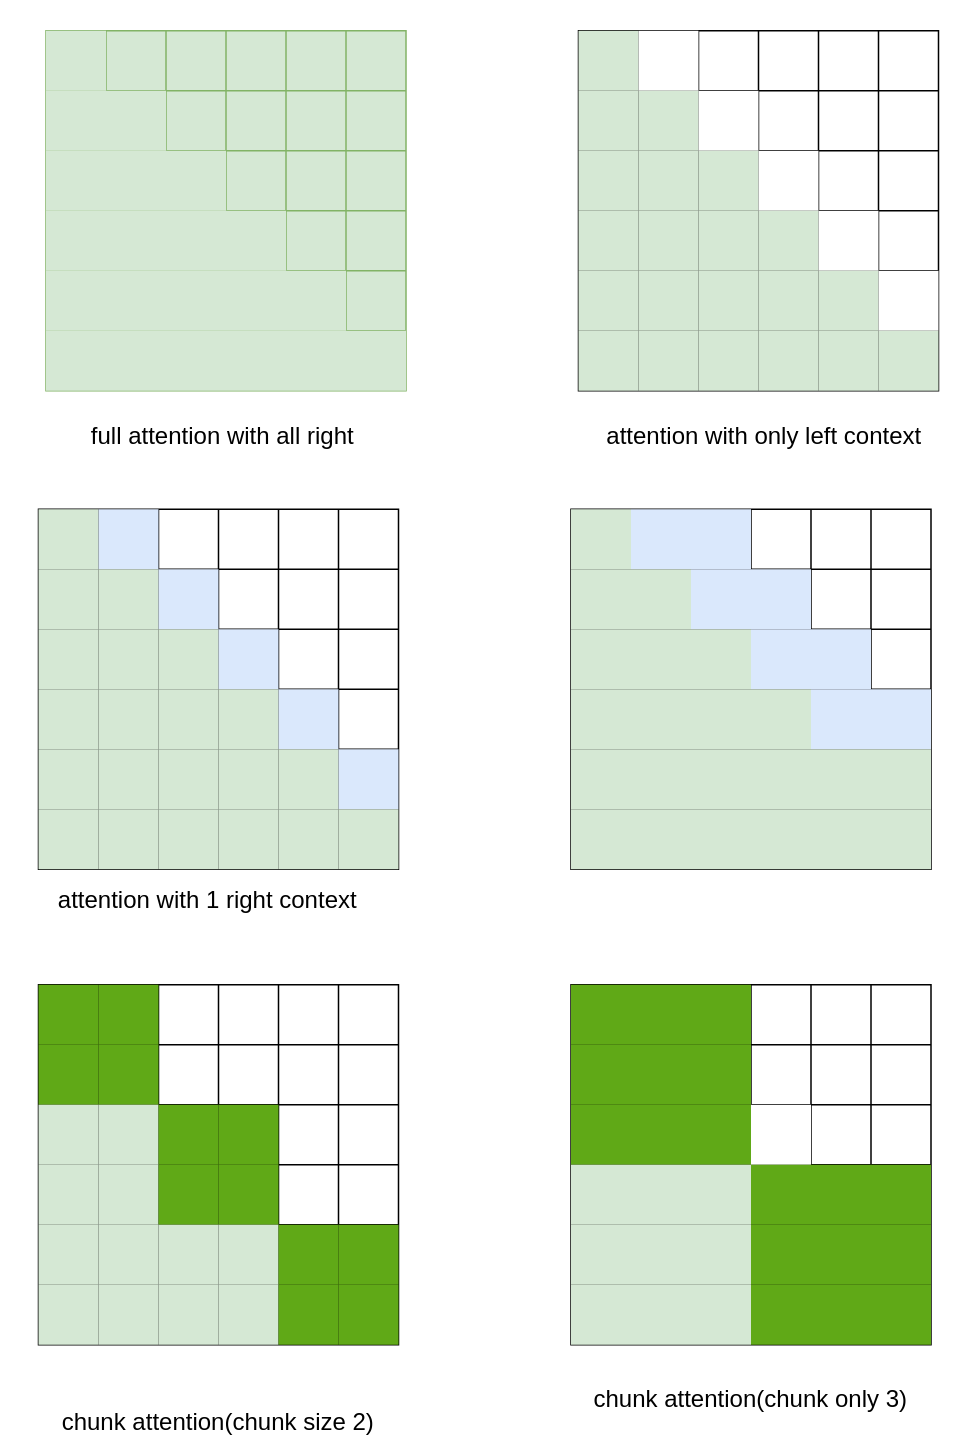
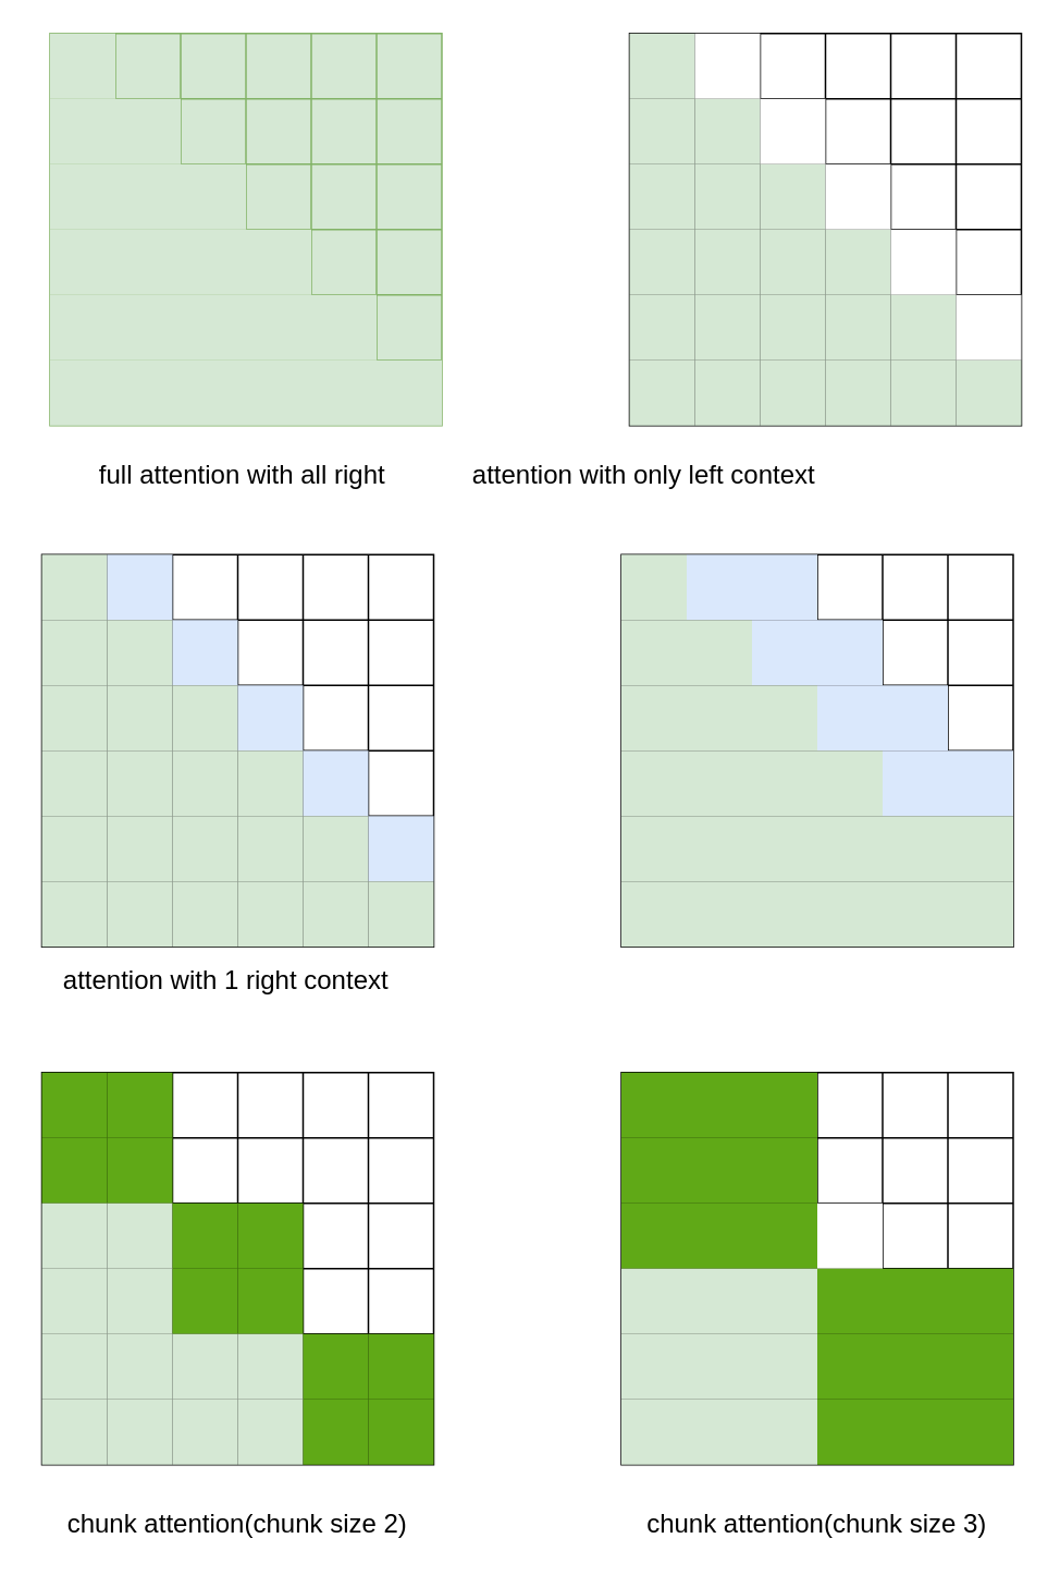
- <mxCell id="264" value="attention with only left context" style="text;html=1;strokeColor=none;fillColor=none;align=center;verticalAlign=middle;whiteSpace=wrap;rounded=0;fontSize=16;" vertex="1" parent="1"><mxGeometry x="391" y="280" width="236" height="20" as="geometry" /></mxCell>
+ <mxCell id="264" value="attention with only left context" style="text;html=1;strokeColor=none;fillColor=none;align=center;verticalAlign=middle;whiteSpace=wrap;rounded=0;fontSize=16;" vertex="1" parent="1"><mxGeometry x="276" y="280" width="236" height="20" as="geometry" /></mxCell>
- <mxCell id="176" value="chunk attention(chunk only 3)" style="text;html=1;strokeColor=none;fillColor=none;align=center;verticalAlign=middle;whiteSpace=wrap;rounded=0;fontSize=16;" parent="1" vertex="1"><mxGeometry x="382" y="922" width="236" height="20" as="geometry" /></mxCell>
+ <mxCell id="176" value="chunk attention(chunk size 3)" style="text;html=1;strokeColor=none;fillColor=none;align=center;verticalAlign=middle;whiteSpace=wrap;rounded=0;fontSize=16;" parent="1" vertex="1"><mxGeometry x="382" y="922" width="236" height="20" as="geometry" /></mxCell>
- <mxCell id="132" value="chunk attention(chunk size 2)" style="text;html=1;strokeColor=none;fillColor=none;align=center;verticalAlign=middle;whiteSpace=wrap;rounded=0;fontSize=16;" parent="1" vertex="1"><mxGeometry x="27" y="937" width="236" height="20" as="geometry" /></mxCell>
+ <mxCell id="132" value="chunk attention(chunk size 2)" style="text;html=1;strokeColor=none;fillColor=none;align=center;verticalAlign=middle;whiteSpace=wrap;rounded=0;fontSize=16;" parent="1" vertex="1"><mxGeometry x="27" y="922" width="236" height="20" as="geometry" /></mxCell>
